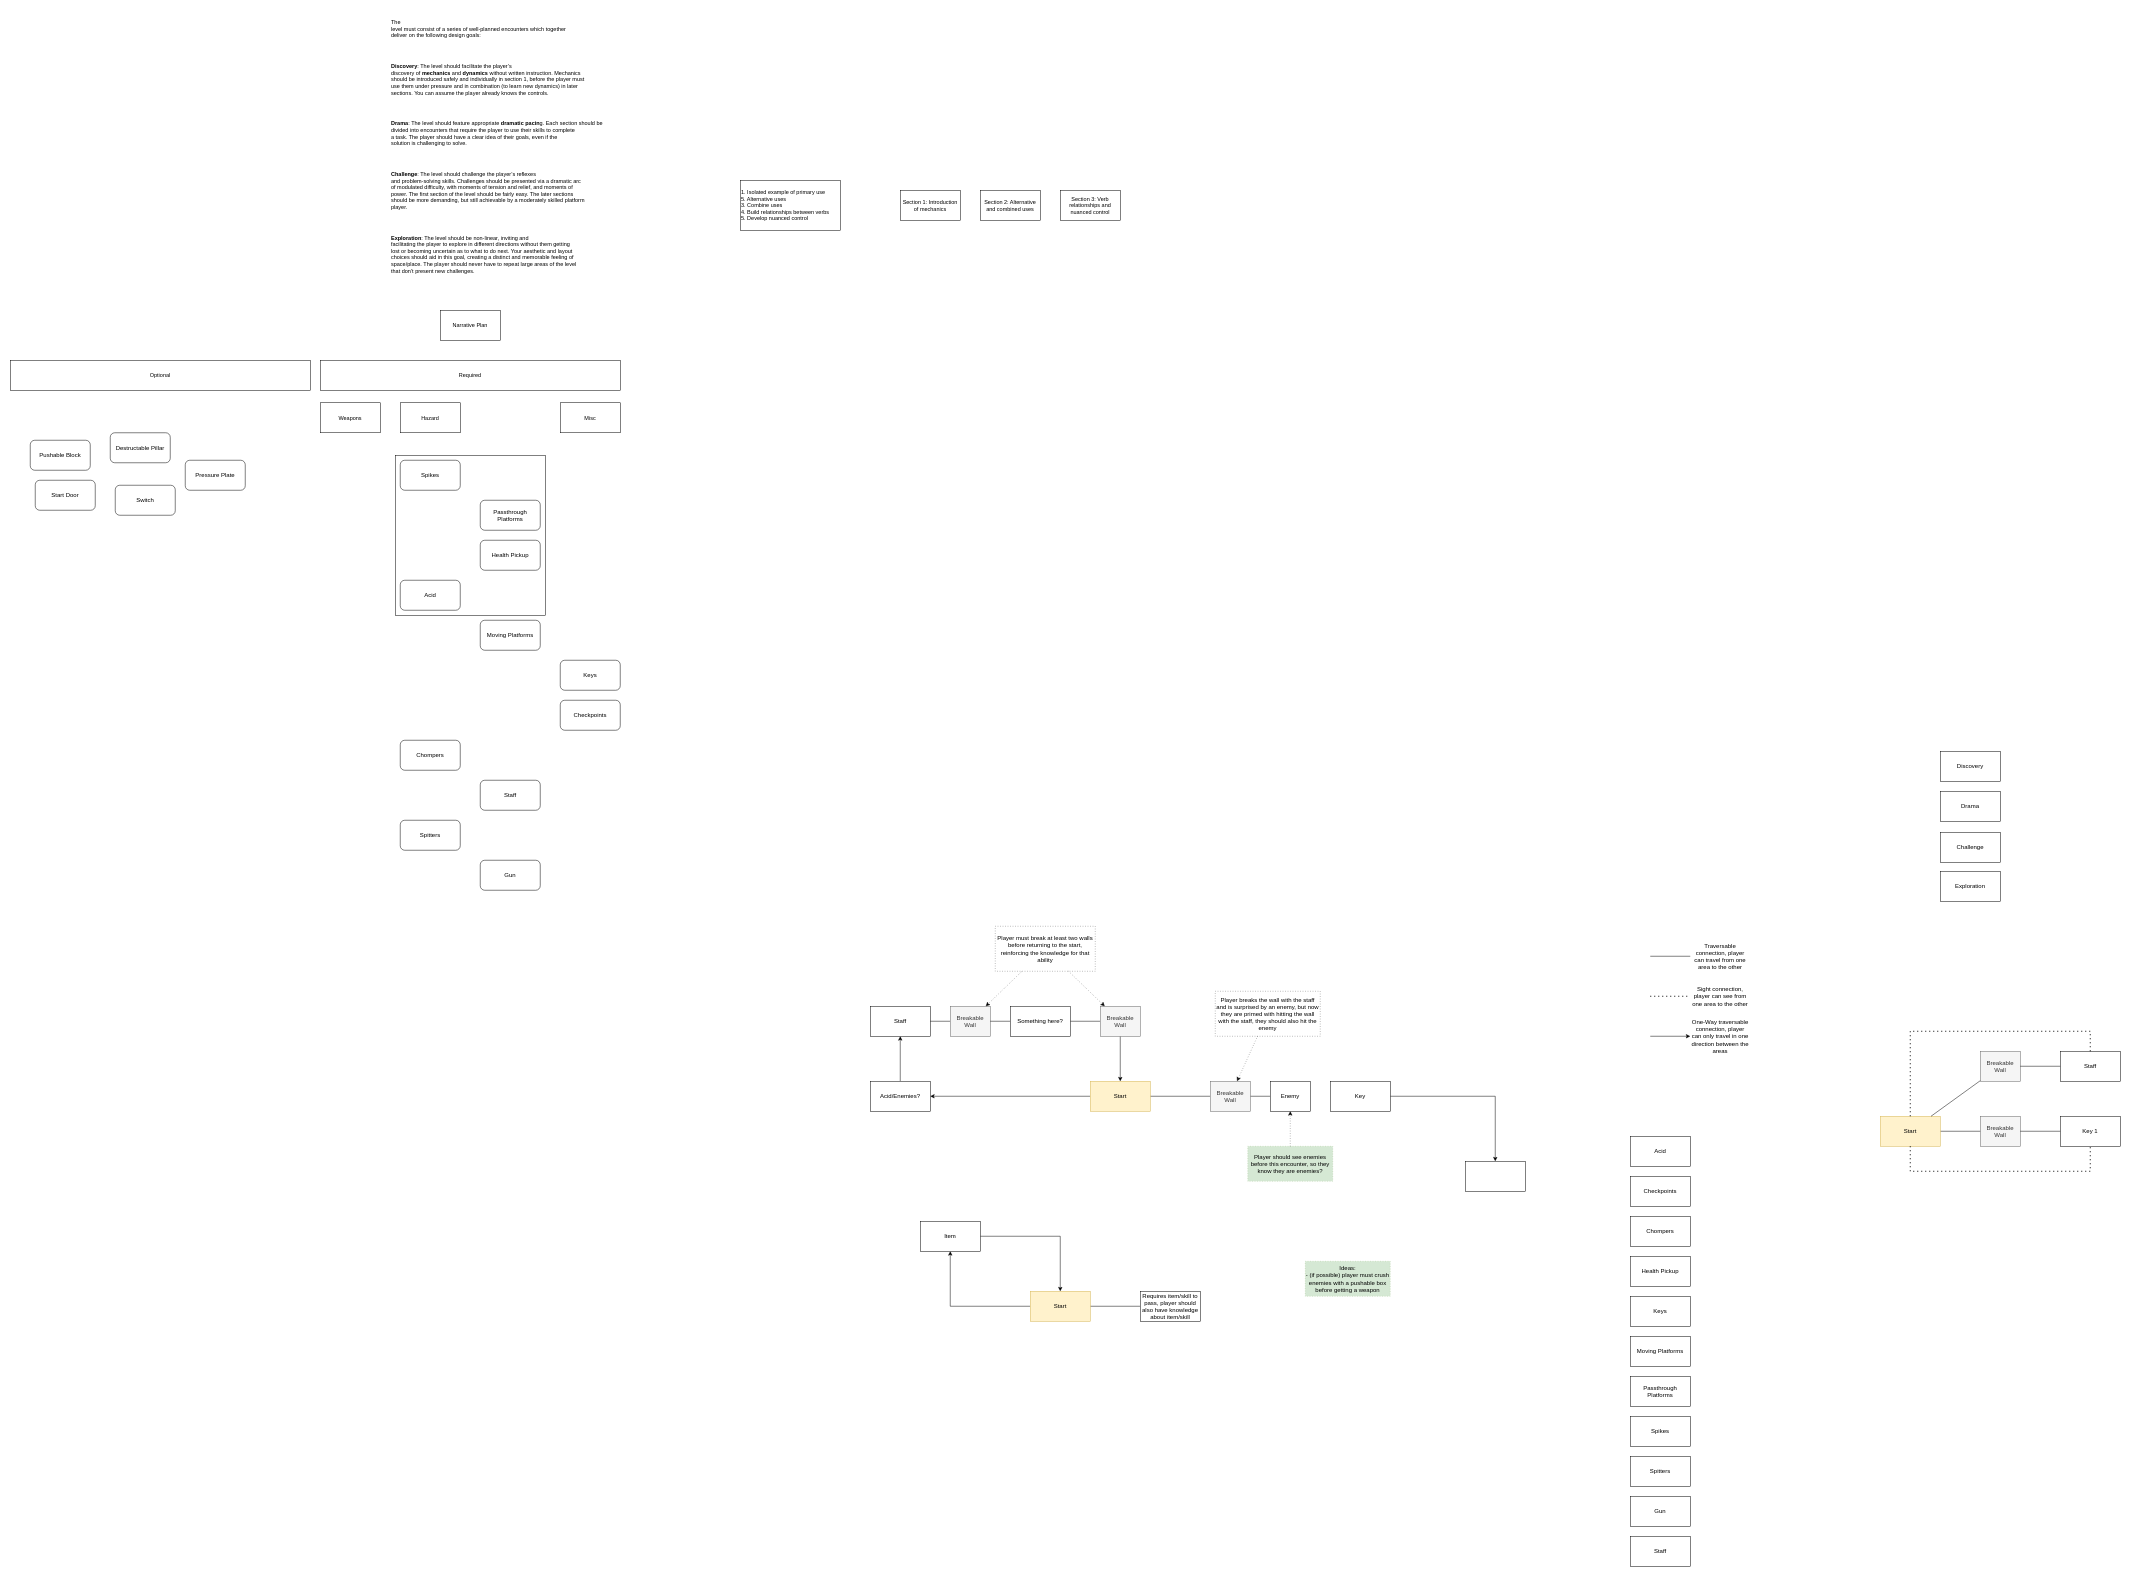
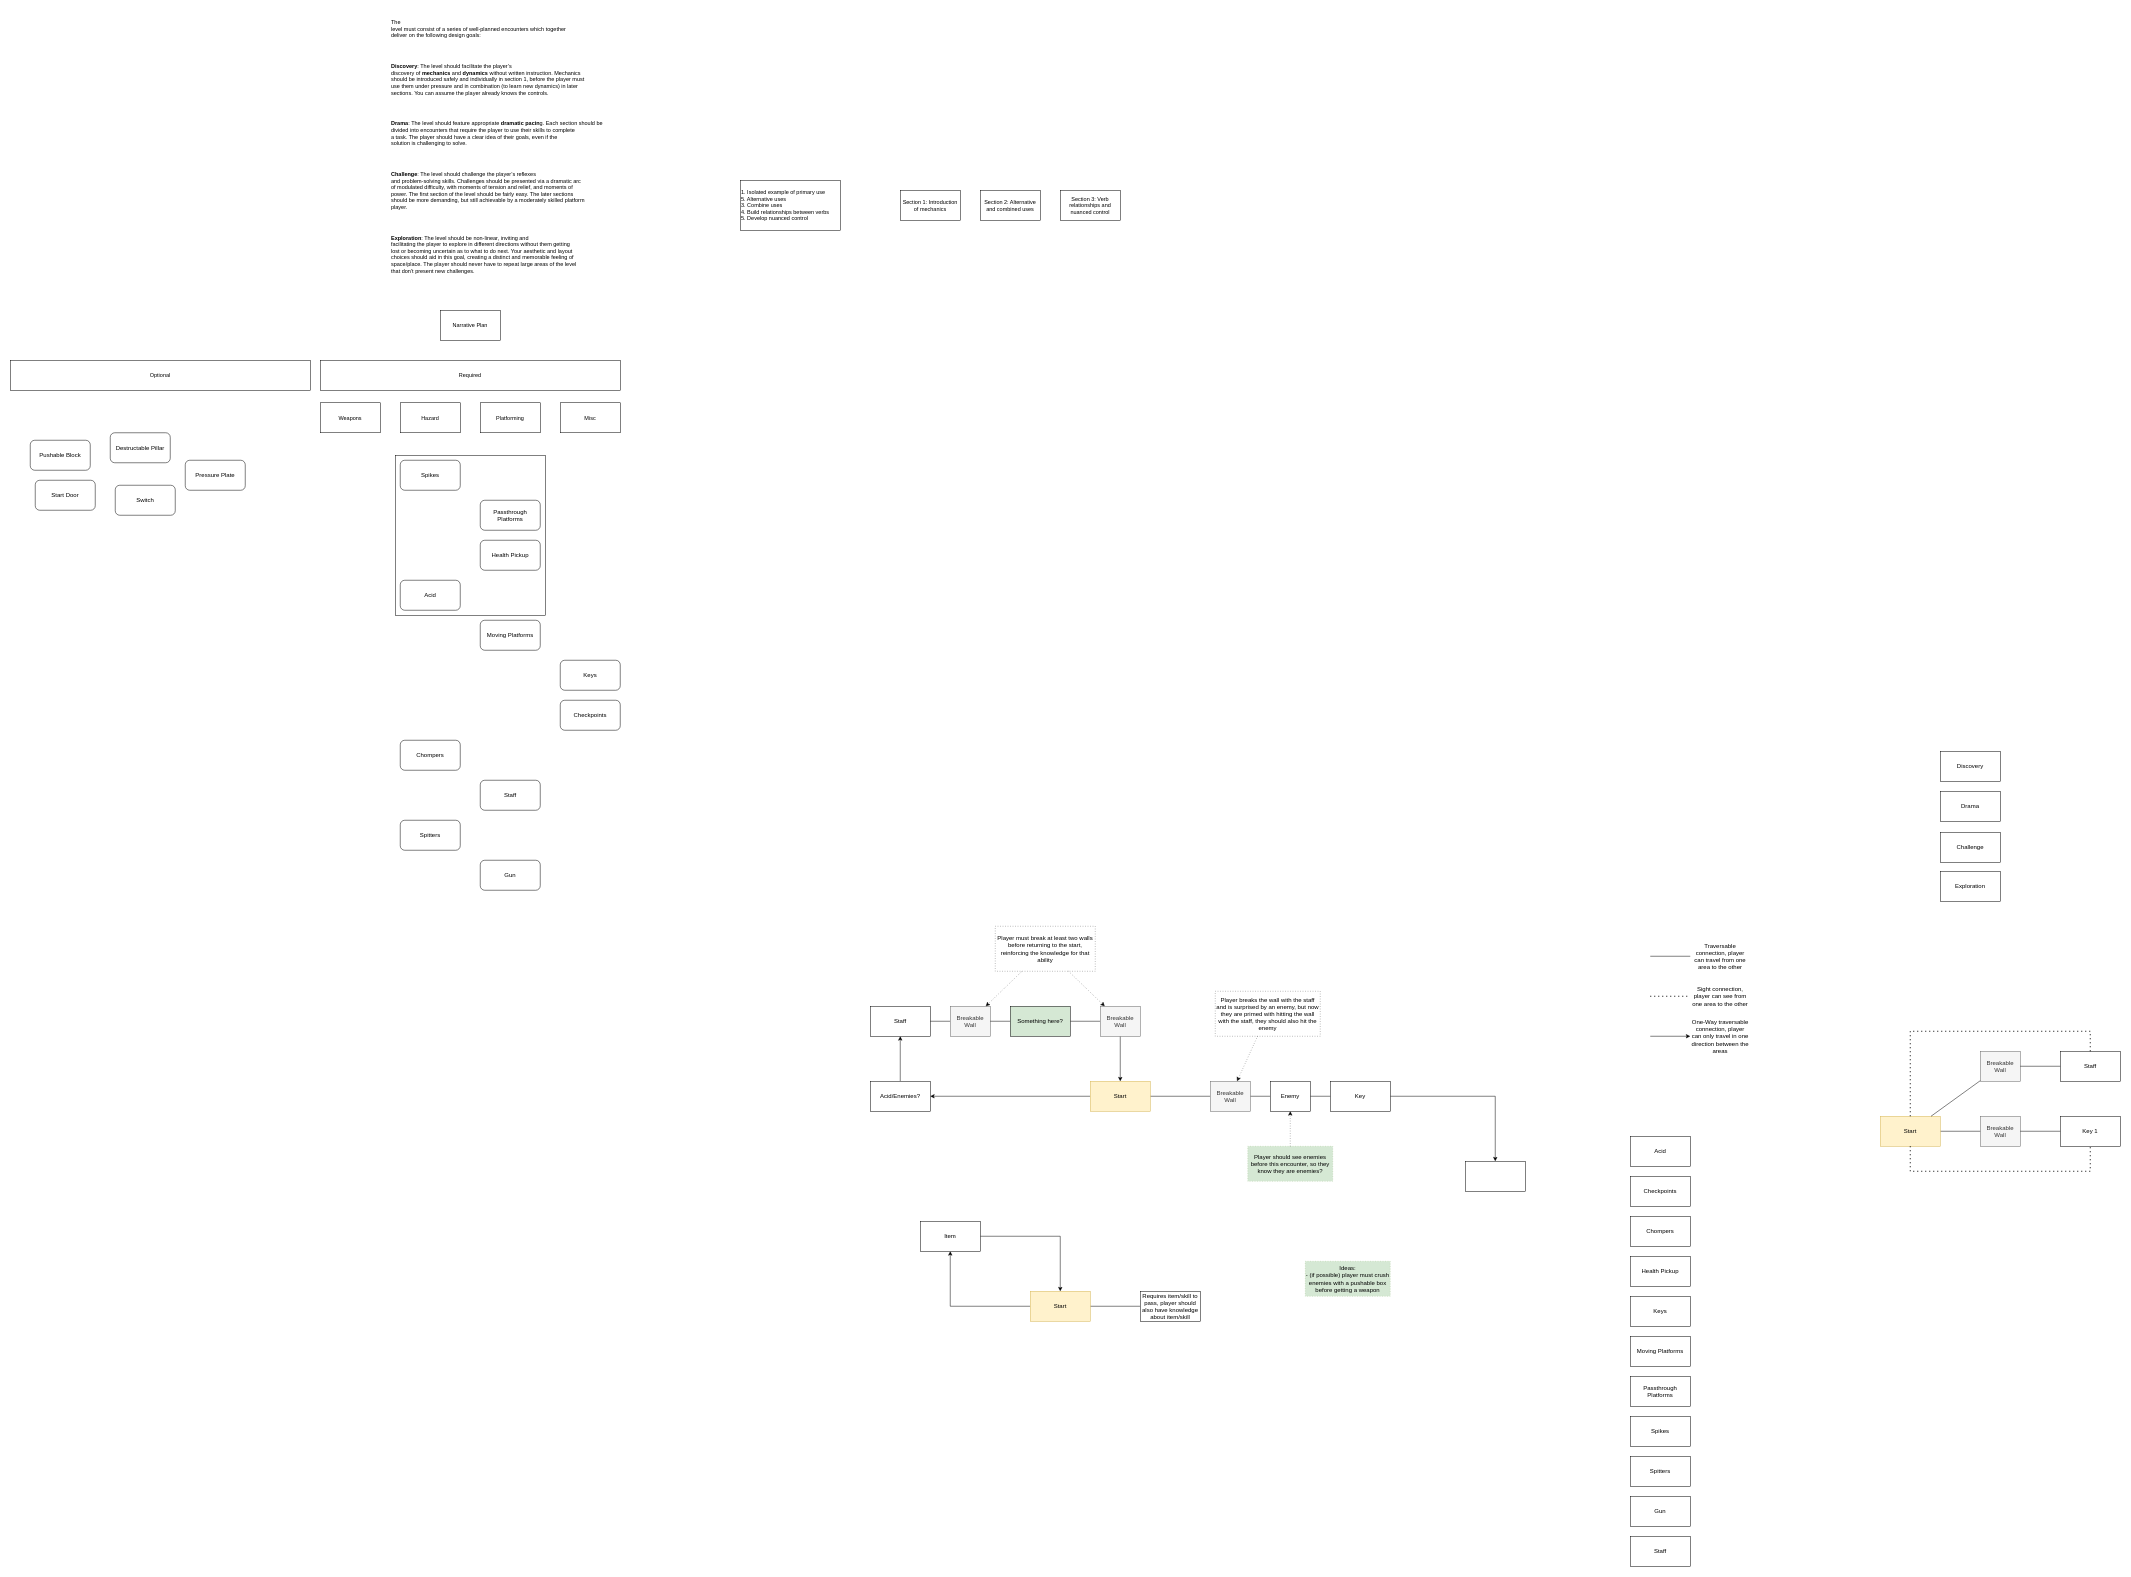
+ <mxCell id="86" value="Platforming" style="rounded=0;whiteSpace=wrap;html=1;fontFamily=Helvetica;fontSize=11;fontColor=default;" parent="1" vertex="1"><mxGeometry x="960" y="805" width="120" height="60" as="geometry" /></mxCell>
- <mxCell id="20" value="Something here?" style="rounded=0;whiteSpace=wrap;html=1;" parent="1" vertex="1"><mxGeometry x="2020" y="2012" width="120" height="60" as="geometry" /></mxCell>
+ <mxCell id="20" value="Something here?" style="rounded=0;whiteSpace=wrap;html=1;fillColor=#d5e8d4;" parent="1" vertex="1"><mxGeometry x="2020" y="2012" width="120" height="60" as="geometry" /></mxCell>
+ <mxCell id="13" style="edgeStyle=orthogonalEdgeStyle;rounded=0;orthogonalLoop=1;jettySize=auto;html=1;endArrow=none;endFill=0;" parent="1" source="14" target="5" edge="1"><mxGeometry relative="1" as="geometry" /></mxCell>
